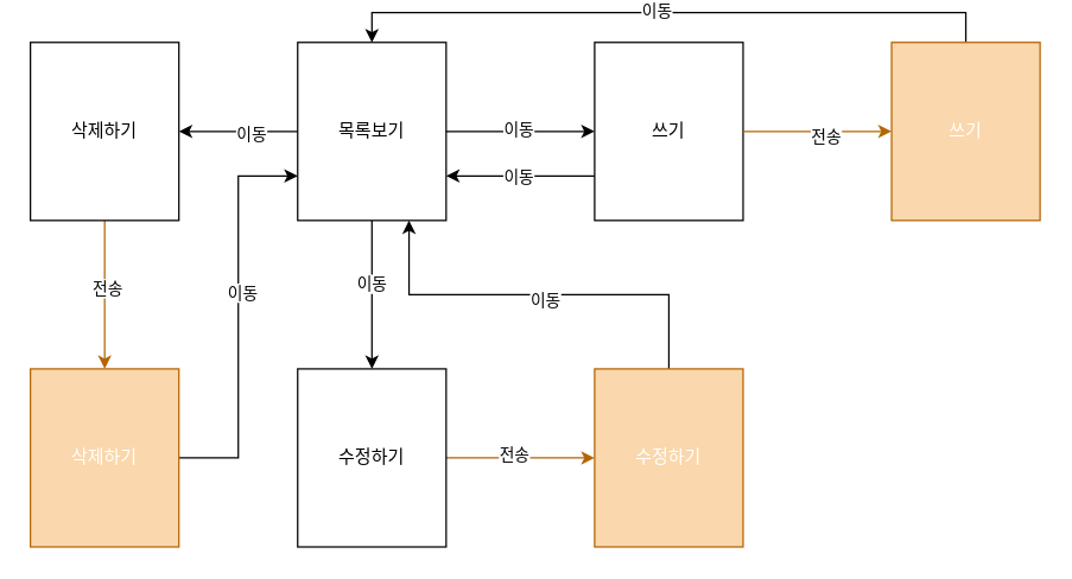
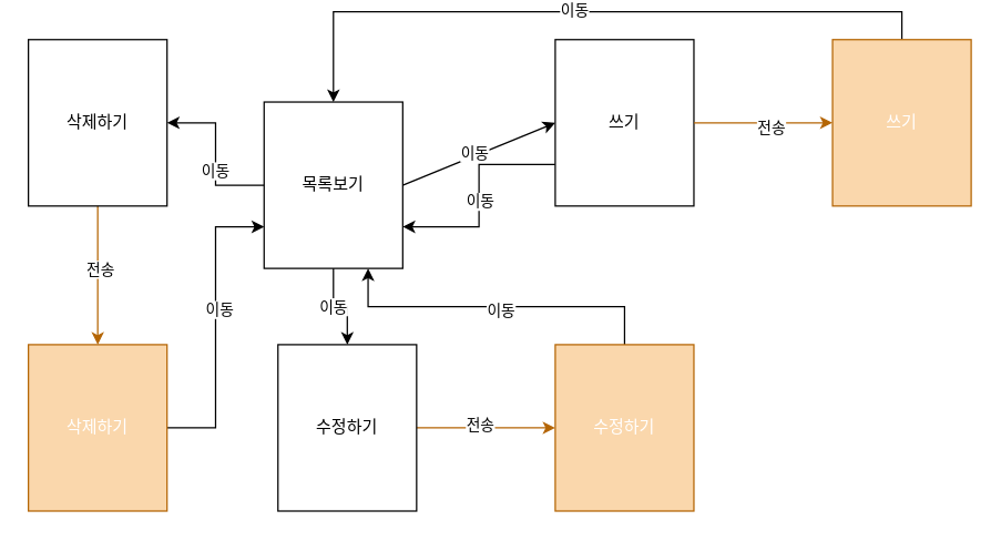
- <mxCell id="6" value="목록보기" style="rounded=0;whiteSpace=wrap;html=1;" parent="1" vertex="1"><mxGeometry x="200" y="20" width="100" height="120" as="geometry" /></mxCell>
+ <mxCell id="6" value="목록보기" style="rounded=0;whiteSpace=wrap;html=1;" parent="1" vertex="1"><mxGeometry x="190" y="65" width="100" height="120" as="geometry" /></mxCell>
